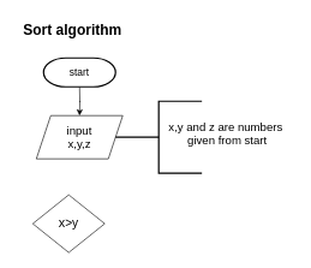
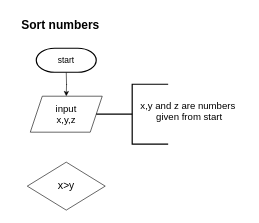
- <mxCell id="2" value="&lt;b style=&quot;font-size: 20px;&quot;&gt;Sort algorithm&lt;/b&gt;" style="text;html=1;align=center;verticalAlign=middle;resizable=0;points=[];autosize=1;strokeColor=none;fillColor=none;fontSize=20;" vertex="1" parent="1"><mxGeometry x="20" y="20" width="160" height="40" as="geometry" /></mxCell>
+ <mxCell id="2" value="&lt;b style=&quot;font-size: 20px;&quot;&gt;Sort numbers&lt;/b&gt;" style="text;html=1;align=center;verticalAlign=middle;resizable=0;points=[];autosize=1;strokeColor=none;fillColor=none;fontSize=20;" vertex="1" parent="1"><mxGeometry x="20" y="20" width="160" height="40" as="geometry" /></mxCell>
- <mxCell id="8" value="&lt;font style=&quot;font-size: 18px;&quot;&gt;x&lt;/font&gt;&lt;font style=&quot;font-size: 17px;&quot;&gt;&amp;gt;y&lt;/font&gt;" style="rhombus;whiteSpace=wrap;html=1;" vertex="1" parent="1"><mxGeometry x="45" y="270" width="100" height="80" as="geometry" /></mxCell>
+ <mxCell id="8" value="&lt;font style=&quot;font-size: 18px;&quot;&gt;x&lt;/font&gt;&lt;font style=&quot;font-size: 17px;&quot;&gt;&amp;gt;y&lt;/font&gt;" style="rhombus;whiteSpace=wrap;html=1;" vertex="1" parent="1"><mxGeometry x="45" y="270" width="130" height="80" as="geometry" /></mxCell>
